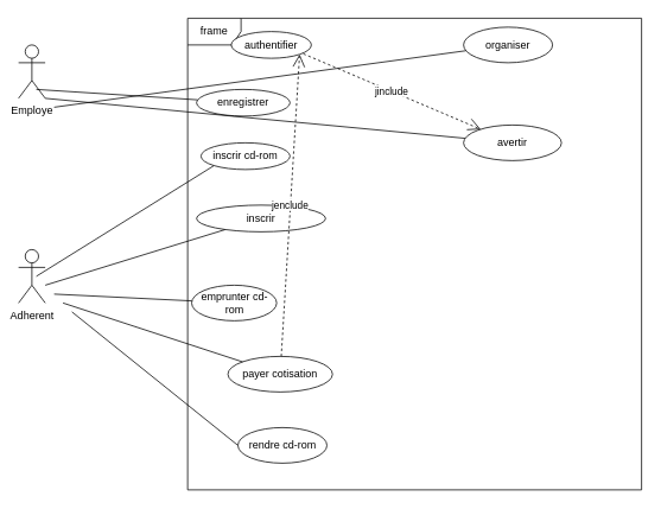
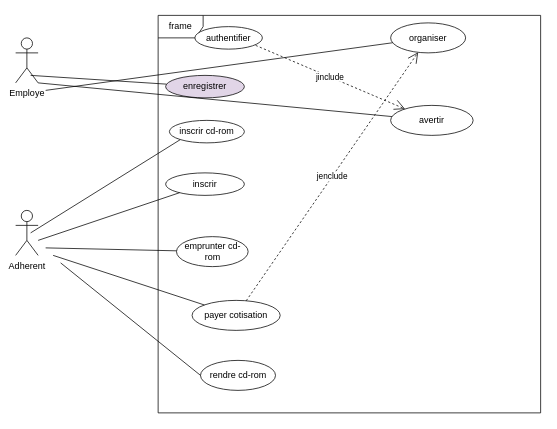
- <mxCell id="6" value="enregistrer" style="ellipse;whiteSpace=wrap;html=1;" vertex="1" parent="1"><mxGeometry x="220" y="100" width="105" height="30" as="geometry" /></mxCell>
+ <mxCell id="6" value="enregistrer" style="ellipse;whiteSpace=wrap;html=1;fillColor=#e1d5e7;" vertex="1" parent="1"><mxGeometry x="220" y="100" width="105" height="30" as="geometry" /></mxCell>
- <mxCell id="22" value="&lt;font style=&quot;vertical-align: inherit&quot;&gt;&lt;font style=&quot;vertical-align: inherit&quot;&gt;jenclude&lt;/font&gt;&lt;/font&gt;" style="endArrow=open;endSize=12;dashed=1;html=1;rounded=0;entryX=1;entryY=1;entryDx=0;entryDy=0;" edge="1" parent="1" source="10" target="5"><mxGeometry width="160" relative="1" as="geometry"><mxPoint x="280" y="280" as="sourcePoint" /><mxPoint x="440" y="280" as="targetPoint" /></mxGeometry></mxCell>
+ <mxCell id="22" value="&lt;font style=&quot;vertical-align: inherit&quot;&gt;&lt;font style=&quot;vertical-align: inherit&quot;&gt;jenclude&lt;/font&gt;&lt;/font&gt;" style="endArrow=open;endSize=12;dashed=1;html=1;rounded=0;" edge="1" parent="1" source="10" target="12"><mxGeometry width="160" relative="1" as="geometry"><mxPoint x="280" y="280" as="sourcePoint" /><mxPoint x="440" y="280" as="targetPoint" /></mxGeometry></mxCell>
- <mxCell id="8" value="inscrir" style="ellipse;whiteSpace=wrap;html=1;" vertex="1" parent="1"><mxGeometry x="220" y="230" width="145" height="30" as="geometry" /></mxCell>
+ <mxCell id="8" value="inscrir" style="ellipse;whiteSpace=wrap;html=1;" vertex="1" parent="1"><mxGeometry x="220" y="230" width="105" height="30" as="geometry" /></mxCell>
- <mxCell id="9" value="emprunter cd-rom" style="ellipse;whiteSpace=wrap;html=1;" vertex="1" parent="1"><mxGeometry x="214.5" y="320" width="95.5" height="40" as="geometry" /></mxCell>
+ <mxCell id="9" value="emprunter cd-rom" style="ellipse;whiteSpace=wrap;html=1;" vertex="1" parent="1"><mxGeometry x="234.5" y="315" width="95.5" height="40" as="geometry" /></mxCell>
